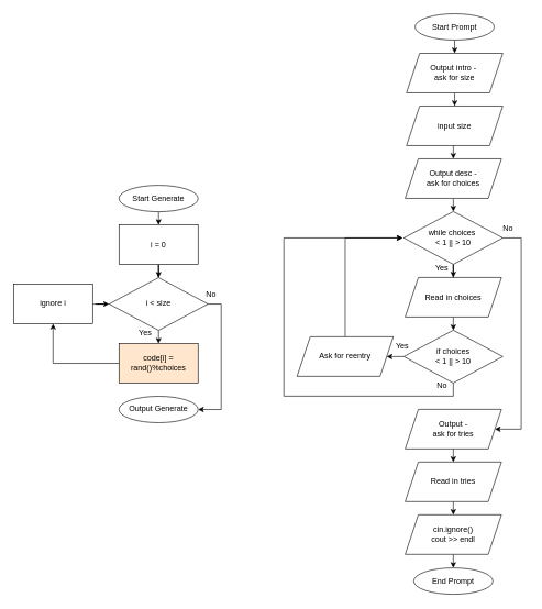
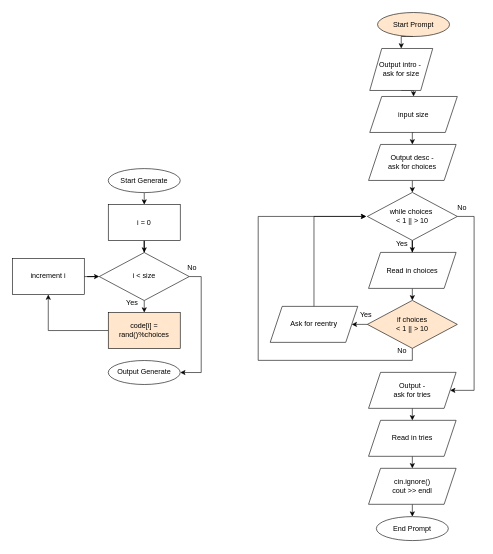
- <mxCell id="9" value="Start Prompt" style="ellipse;whiteSpace=wrap;html=1;" vertex="1" parent="2"><mxGeometry x="199" width="120" height="40" as="geometry" /></mxCell>
+ <mxCell id="9" value="Start Prompt" style="ellipse;whiteSpace=wrap;html=1;fillColor=#ffe6cc;" vertex="1" parent="2"><mxGeometry x="199" width="120" height="40" as="geometry" /></mxCell>
- <mxCell id="7" value="Output intro -&amp;nbsp;&lt;div&gt;ask for size&lt;/div&gt;" style="shape=parallelogram;perimeter=parallelogramPerimeter;whiteSpace=wrap;html=1;fixedSize=1;rounded=0;" vertex="1" parent="2"><mxGeometry x="186" y="60" width="146" height="60" as="geometry" /></mxCell>
+ <mxCell id="7" value="Output intro -&amp;nbsp;&lt;div&gt;ask for size&lt;/div&gt;" style="shape=parallelogram;perimeter=parallelogramPerimeter;whiteSpace=wrap;html=1;fixedSize=1;rounded=0;" vertex="1" parent="2"><mxGeometry x="186" y="60" width="105" height="70" as="geometry" /></mxCell>
- <mxCell id="42" value="ignore i" style="rounded=0;whiteSpace=wrap;html=1;" vertex="1" parent="32"><mxGeometry y="150" width="120" height="60" as="geometry" /></mxCell>
+ <mxCell id="42" value="increment i" style="rounded=0;whiteSpace=wrap;html=1;" vertex="1" parent="32"><mxGeometry y="150" width="120" height="60" as="geometry" /></mxCell>
- <mxCell id="26" value="if choices&lt;div&gt;&amp;lt; 1 || &amp;gt; 10&lt;/div&gt;" style="rhombus;whiteSpace=wrap;html=1;container=0;" vertex="1" parent="2"><mxGeometry x="182" y="480" width="150" height="80" as="geometry" /></mxCell>
+ <mxCell id="26" value="if choices&lt;div&gt;&amp;lt; 1 || &amp;gt; 10&lt;/div&gt;" style="rhombus;whiteSpace=wrap;html=1;container=0;fillColor=#ffe6cc;" vertex="1" parent="2"><mxGeometry x="182" y="480" width="150" height="80" as="geometry" /></mxCell>
